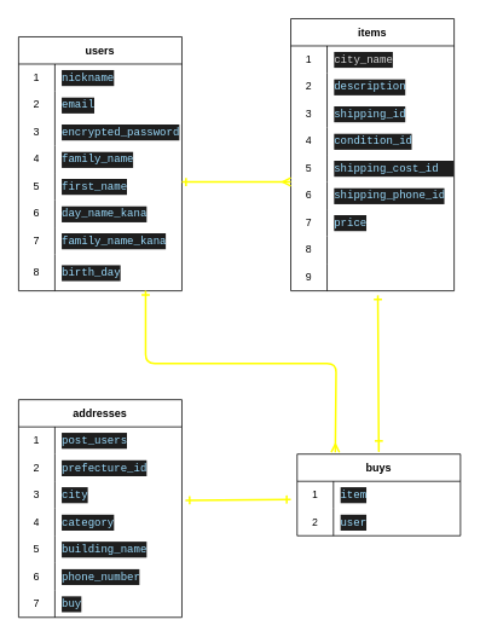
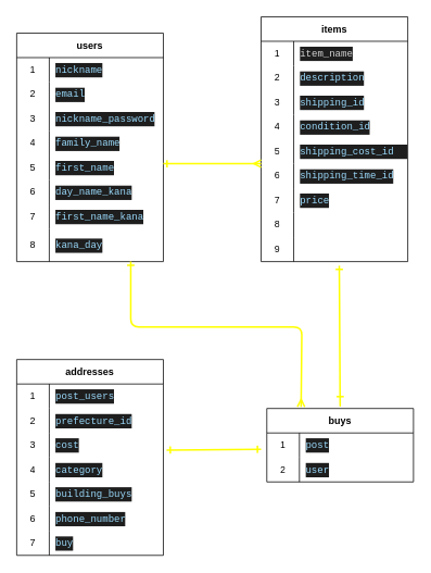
- <mxCell id="30" value="&lt;div style=&quot;color: rgb(212, 212, 212); background-color: rgb(30, 30, 30); font-family: Menlo, Monaco, &amp;quot;Courier New&amp;quot;, monospace; line-height: 18px;&quot;&gt;city_name&lt;/div&gt;" style="shape=partialRectangle;html=1;whiteSpace=wrap;connectable=0;fillColor=none;top=0;left=0;bottom=0;right=0;align=left;spacingLeft=6;overflow=hidden;" parent="28" vertex="1"><mxGeometry x="40" width="140" height="30" as="geometry"><mxRectangle width="140" height="30" as="alternateBounds" /></mxGeometry></mxCell>
+ <mxCell id="30" value="&lt;div style=&quot;color: rgb(212, 212, 212); background-color: rgb(30, 30, 30); font-family: Menlo, Monaco, &amp;quot;Courier New&amp;quot;, monospace; line-height: 18px;&quot;&gt;item_name&lt;/div&gt;" style="shape=partialRectangle;html=1;whiteSpace=wrap;connectable=0;fillColor=none;top=0;left=0;bottom=0;right=0;align=left;spacingLeft=6;overflow=hidden;" parent="28" vertex="1"><mxGeometry x="40" width="140" height="30" as="geometry"><mxRectangle width="140" height="30" as="alternateBounds" /></mxGeometry></mxCell>
- <mxCell id="11" value="&lt;div style=&quot;color: rgb(212, 212, 212); background-color: rgb(30, 30, 30); font-family: Menlo, Monaco, &amp;quot;Courier New&amp;quot;, monospace; line-height: 18px;&quot;&gt;&lt;div style=&quot;line-height: 18px;&quot;&gt;&lt;span style=&quot;color: #9cdcfe;&quot;&gt;encrypted_password&lt;/span&gt;&lt;/div&gt;&lt;/div&gt;" style="shape=partialRectangle;html=1;whiteSpace=wrap;connectable=0;fillColor=none;top=0;left=0;bottom=0;right=0;align=left;spacingLeft=6;overflow=hidden;" parent="9" vertex="1"><mxGeometry x="40" width="140" height="30" as="geometry"><mxRectangle width="140" height="30" as="alternateBounds" /></mxGeometry></mxCell>
+ <mxCell id="11" value="&lt;div style=&quot;color: rgb(212, 212, 212); background-color: rgb(30, 30, 30); font-family: Menlo, Monaco, &amp;quot;Courier New&amp;quot;, monospace; line-height: 18px;&quot;&gt;&lt;div style=&quot;line-height: 18px;&quot;&gt;&lt;span style=&quot;color: #9cdcfe;&quot;&gt;nickname_password&lt;/span&gt;&lt;/div&gt;&lt;/div&gt;" style="shape=partialRectangle;html=1;whiteSpace=wrap;connectable=0;fillColor=none;top=0;left=0;bottom=0;right=0;align=left;spacingLeft=6;overflow=hidden;" parent="9" vertex="1"><mxGeometry x="40" width="140" height="30" as="geometry"><mxRectangle width="140" height="30" as="alternateBounds" /></mxGeometry></mxCell>
- <mxCell id="45" value="&lt;div style=&quot;color: rgb(212, 212, 212); background-color: rgb(30, 30, 30); font-family: Menlo, Monaco, &amp;quot;Courier New&amp;quot;, monospace; line-height: 18px;&quot;&gt;&lt;span style=&quot;color: #9cdcfe;&quot;&gt;shipping_phone_id&lt;/span&gt;&lt;/div&gt;" style="shape=partialRectangle;html=1;whiteSpace=wrap;connectable=0;fillColor=none;top=0;left=0;bottom=0;right=0;align=left;spacingLeft=6;overflow=hidden;" parent="43" vertex="1"><mxGeometry x="40" width="140" height="30" as="geometry"><mxRectangle width="140" height="30" as="alternateBounds" /></mxGeometry></mxCell>
+ <mxCell id="45" value="&lt;div style=&quot;color: rgb(212, 212, 212); background-color: rgb(30, 30, 30); font-family: Menlo, Monaco, &amp;quot;Courier New&amp;quot;, monospace; line-height: 18px;&quot;&gt;&lt;span style=&quot;color: #9cdcfe;&quot;&gt;shipping_time_id&lt;/span&gt;&lt;/div&gt;" style="shape=partialRectangle;html=1;whiteSpace=wrap;connectable=0;fillColor=none;top=0;left=0;bottom=0;right=0;align=left;spacingLeft=6;overflow=hidden;" parent="43" vertex="1"><mxGeometry x="40" width="140" height="30" as="geometry"><mxRectangle width="140" height="30" as="alternateBounds" /></mxGeometry></mxCell>
- <mxCell id="23" value="&lt;div style=&quot;color: rgb(212, 212, 212); background-color: rgb(30, 30, 30); font-family: Menlo, Monaco, &amp;quot;Courier New&amp;quot;, monospace; line-height: 18px;&quot;&gt;&lt;div style=&quot;line-height: 18px;&quot;&gt;&lt;span style=&quot;color: #9cdcfe;&quot;&gt;family_name_kana&lt;/span&gt;&lt;/div&gt;&lt;/div&gt;" style="shape=partialRectangle;html=1;whiteSpace=wrap;connectable=0;fillColor=none;top=0;left=0;bottom=0;right=0;align=left;spacingLeft=6;overflow=hidden;" parent="21" vertex="1"><mxGeometry x="40" width="140" height="30" as="geometry"><mxRectangle width="140" height="30" as="alternateBounds" /></mxGeometry></mxCell>
+ <mxCell id="23" value="&lt;div style=&quot;color: rgb(212, 212, 212); background-color: rgb(30, 30, 30); font-family: Menlo, Monaco, &amp;quot;Courier New&amp;quot;, monospace; line-height: 18px;&quot;&gt;&lt;div style=&quot;line-height: 18px;&quot;&gt;&lt;span style=&quot;color: #9cdcfe;&quot;&gt;first_name_kana&lt;/span&gt;&lt;/div&gt;&lt;/div&gt;" style="shape=partialRectangle;html=1;whiteSpace=wrap;connectable=0;fillColor=none;top=0;left=0;bottom=0;right=0;align=left;spacingLeft=6;overflow=hidden;" parent="21" vertex="1"><mxGeometry x="40" width="140" height="30" as="geometry"><mxRectangle width="140" height="30" as="alternateBounds" /></mxGeometry></mxCell>
- <mxCell id="26" value="&lt;div style=&quot;color: rgb(212, 212, 212); background-color: rgb(30, 30, 30); font-family: Menlo, Monaco, &amp;quot;Courier New&amp;quot;, monospace; line-height: 18px;&quot;&gt;&lt;div style=&quot;line-height: 18px;&quot;&gt;&lt;span style=&quot;color: #9cdcfe;&quot;&gt;birth_day&lt;/span&gt;&lt;/div&gt;&lt;/div&gt;" style="shape=partialRectangle;html=1;whiteSpace=wrap;connectable=0;fillColor=none;top=0;left=0;bottom=0;right=0;align=left;spacingLeft=6;overflow=hidden;" parent="24" vertex="1"><mxGeometry x="40" width="140" height="40" as="geometry"><mxRectangle width="140" height="40" as="alternateBounds" /></mxGeometry></mxCell>
+ <mxCell id="26" value="&lt;div style=&quot;color: rgb(212, 212, 212); background-color: rgb(30, 30, 30); font-family: Menlo, Monaco, &amp;quot;Courier New&amp;quot;, monospace; line-height: 18px;&quot;&gt;&lt;div style=&quot;line-height: 18px;&quot;&gt;&lt;span style=&quot;color: #9cdcfe;&quot;&gt;kana_day&lt;/span&gt;&lt;/div&gt;&lt;/div&gt;" style="shape=partialRectangle;html=1;whiteSpace=wrap;connectable=0;fillColor=none;top=0;left=0;bottom=0;right=0;align=left;spacingLeft=6;overflow=hidden;" parent="24" vertex="1"><mxGeometry x="40" width="140" height="40" as="geometry"><mxRectangle width="140" height="40" as="alternateBounds" /></mxGeometry></mxCell>
- <mxCell id="64" value="&lt;div style=&quot;color: rgb(212, 212, 212); background-color: rgb(30, 30, 30); font-family: Menlo, Monaco, &amp;quot;Courier New&amp;quot;, monospace; line-height: 18px;&quot;&gt;&lt;div style=&quot;line-height: 18px;&quot;&gt;&lt;div style=&quot;line-height: 18px;&quot;&gt;&lt;span style=&quot;color: #9cdcfe;&quot;&gt;city&lt;/span&gt;&lt;/div&gt;&lt;/div&gt;&lt;/div&gt;" style="shape=partialRectangle;html=1;whiteSpace=wrap;connectable=0;fillColor=none;top=0;left=0;bottom=0;right=0;align=left;spacingLeft=6;overflow=hidden;" parent="62" vertex="1"><mxGeometry x="40" width="140" height="30" as="geometry"><mxRectangle width="140" height="30" as="alternateBounds" /></mxGeometry></mxCell>
+ <mxCell id="64" value="&lt;div style=&quot;color: rgb(212, 212, 212); background-color: rgb(30, 30, 30); font-family: Menlo, Monaco, &amp;quot;Courier New&amp;quot;, monospace; line-height: 18px;&quot;&gt;&lt;div style=&quot;line-height: 18px;&quot;&gt;&lt;div style=&quot;line-height: 18px;&quot;&gt;&lt;span style=&quot;color: #9cdcfe;&quot;&gt;cost&lt;/span&gt;&lt;/div&gt;&lt;/div&gt;&lt;/div&gt;" style="shape=partialRectangle;html=1;whiteSpace=wrap;connectable=0;fillColor=none;top=0;left=0;bottom=0;right=0;align=left;spacingLeft=6;overflow=hidden;" parent="62" vertex="1"><mxGeometry x="40" width="140" height="30" as="geometry"><mxRectangle width="140" height="30" as="alternateBounds" /></mxGeometry></mxCell>
- <mxCell id="80" value="&lt;div style=&quot;color: rgb(212, 212, 212); background-color: rgb(30, 30, 30); font-family: Menlo, Monaco, &amp;quot;Courier New&amp;quot;, monospace; line-height: 18px;&quot;&gt;&lt;div style=&quot;line-height: 18px;&quot;&gt;&lt;div style=&quot;line-height: 18px;&quot;&gt;&lt;div style=&quot;line-height: 18px;&quot;&gt;&lt;span style=&quot;color: #9cdcfe;&quot;&gt;item&lt;/span&gt;&lt;/div&gt;&lt;/div&gt;&lt;/div&gt;&lt;/div&gt;" style="shape=partialRectangle;html=1;whiteSpace=wrap;connectable=0;fillColor=none;top=0;left=0;bottom=0;right=0;align=left;spacingLeft=6;overflow=hidden;" parent="78" vertex="1"><mxGeometry x="40" width="140" height="30" as="geometry"><mxRectangle width="140" height="30" as="alternateBounds" /></mxGeometry></mxCell>
+ <mxCell id="80" value="&lt;div style=&quot;color: rgb(212, 212, 212); background-color: rgb(30, 30, 30); font-family: Menlo, Monaco, &amp;quot;Courier New&amp;quot;, monospace; line-height: 18px;&quot;&gt;&lt;div style=&quot;line-height: 18px;&quot;&gt;&lt;div style=&quot;line-height: 18px;&quot;&gt;&lt;div style=&quot;line-height: 18px;&quot;&gt;&lt;span style=&quot;color: #9cdcfe;&quot;&gt;post&lt;/span&gt;&lt;/div&gt;&lt;/div&gt;&lt;/div&gt;&lt;/div&gt;" style="shape=partialRectangle;html=1;whiteSpace=wrap;connectable=0;fillColor=none;top=0;left=0;bottom=0;right=0;align=left;spacingLeft=6;overflow=hidden;" parent="78" vertex="1"><mxGeometry x="40" width="140" height="30" as="geometry"><mxRectangle width="140" height="30" as="alternateBounds" /></mxGeometry></mxCell>
- <mxCell id="70" value="&lt;div style=&quot;color: rgb(212, 212, 212); background-color: rgb(30, 30, 30); font-family: Menlo, Monaco, &amp;quot;Courier New&amp;quot;, monospace; line-height: 18px;&quot;&gt;&lt;div style=&quot;line-height: 18px;&quot;&gt;&lt;div style=&quot;line-height: 18px;&quot;&gt;&lt;span style=&quot;color: #9cdcfe;&quot;&gt;building_name&lt;/span&gt;&lt;/div&gt;&lt;/div&gt;&lt;/div&gt;" style="shape=partialRectangle;html=1;whiteSpace=wrap;connectable=0;fillColor=none;top=0;left=0;bottom=0;right=0;align=left;spacingLeft=6;overflow=hidden;" parent="68" vertex="1"><mxGeometry x="40" width="140" height="30" as="geometry"><mxRectangle width="140" height="30" as="alternateBounds" /></mxGeometry></mxCell>
+ <mxCell id="70" value="&lt;div style=&quot;color: rgb(212, 212, 212); background-color: rgb(30, 30, 30); font-family: Menlo, Monaco, &amp;quot;Courier New&amp;quot;, monospace; line-height: 18px;&quot;&gt;&lt;div style=&quot;line-height: 18px;&quot;&gt;&lt;div style=&quot;line-height: 18px;&quot;&gt;&lt;span style=&quot;color: #9cdcfe;&quot;&gt;building_buys&lt;/span&gt;&lt;/div&gt;&lt;/div&gt;&lt;/div&gt;" style="shape=partialRectangle;html=1;whiteSpace=wrap;connectable=0;fillColor=none;top=0;left=0;bottom=0;right=0;align=left;spacingLeft=6;overflow=hidden;" parent="68" vertex="1"><mxGeometry x="40" width="140" height="30" as="geometry"><mxRectangle width="140" height="30" as="alternateBounds" /></mxGeometry></mxCell>
